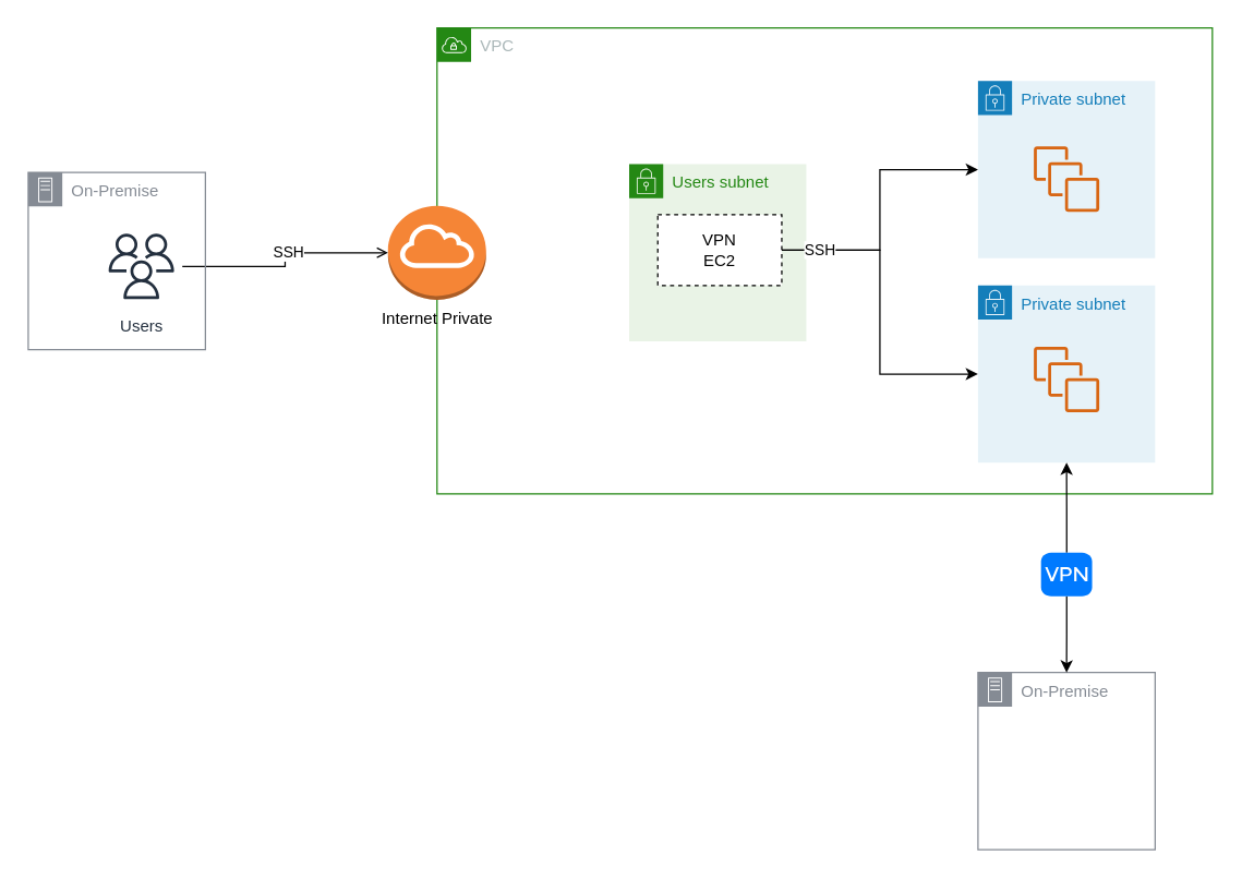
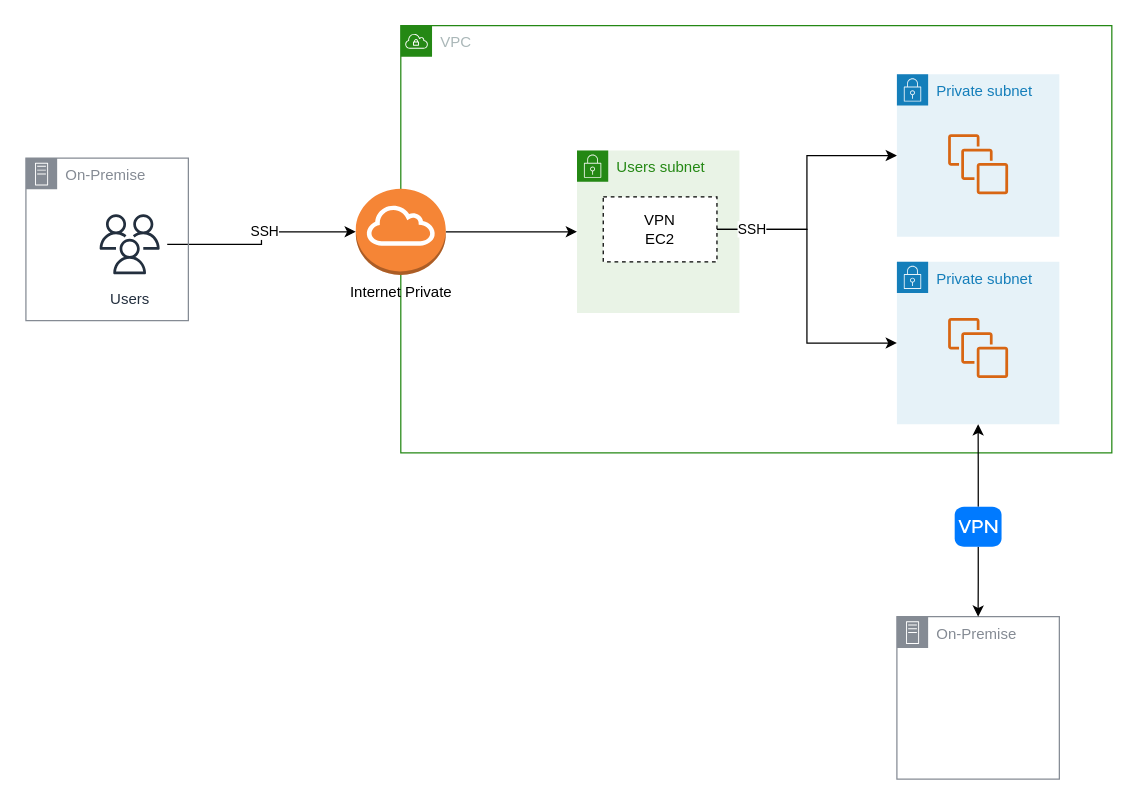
- <mxCell id="10" style="edgeStyle=orthogonalEdgeStyle;rounded=0;orthogonalLoop=1;jettySize=auto;html=1;entryX=0;entryY=0.5;entryDx=0;entryDy=0;entryPerimeter=0;endArrow=open;" edge="1" parent="1" source="12" target="14"><mxGeometry relative="1" as="geometry" /></mxCell>
+ <mxCell id="10" style="edgeStyle=orthogonalEdgeStyle;rounded=0;orthogonalLoop=1;jettySize=auto;html=1;entryX=0;entryY=0.5;entryDx=0;entryDy=0;entryPerimeter=0;" edge="1" parent="1" source="12" target="14"><mxGeometry relative="1" as="geometry" /></mxCell>
+ <mxCell id="13" style="edgeStyle=orthogonalEdgeStyle;rounded=0;orthogonalLoop=1;jettySize=auto;html=1;" edge="1" parent="1" source="14" target="5"><mxGeometry relative="1" as="geometry" /></mxCell>
